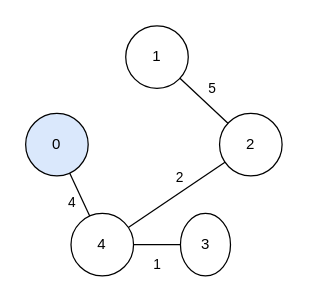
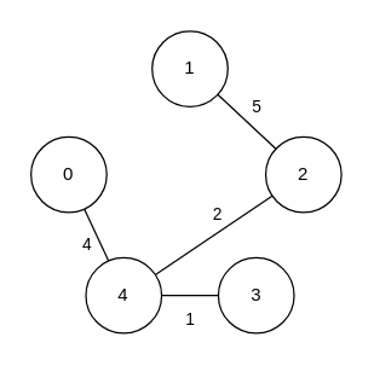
- <mxCell id="2" value="0" style="ellipse;whiteSpace=wrap;html=1;aspect=fixed;fillColor=#dae8fc;" parent="1" vertex="1"><mxGeometry x="20" y="90" width="50" height="50" as="geometry" /></mxCell>
+ <mxCell id="2" value="0" style="ellipse;whiteSpace=wrap;html=1;aspect=fixed;" parent="1" vertex="1"><mxGeometry x="20" y="90" width="50" height="50" as="geometry" /></mxCell>
- <mxCell id="9" value="3" style="ellipse;whiteSpace=wrap;html=1;aspect=fixed;" parent="1" vertex="1"><mxGeometry x="143.75" y="170" width="40" height="50" as="geometry" /></mxCell>
+ <mxCell id="9" value="3" style="ellipse;whiteSpace=wrap;html=1;aspect=fixed;" parent="1" vertex="1"><mxGeometry x="143.75" y="170" width="50" height="50" as="geometry" /></mxCell>
